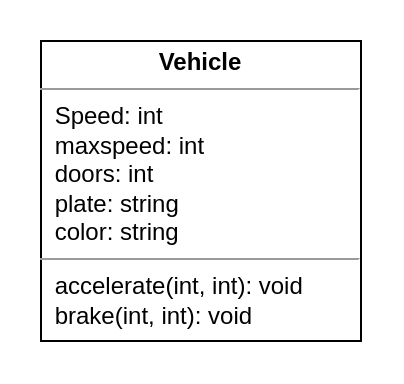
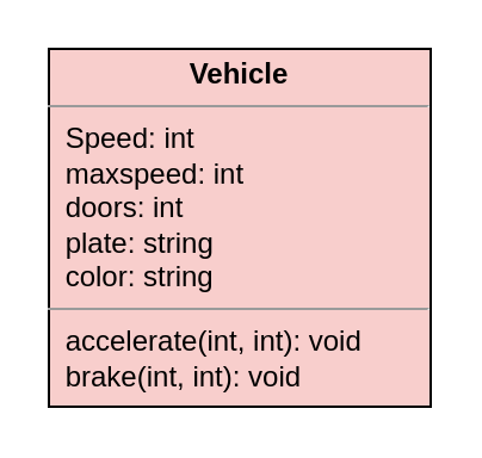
- <mxCell id="2" value="&lt;p style=&quot;margin: 0px ; margin-top: 4px ; text-align: center&quot;&gt;&lt;b&gt;Vehicle&lt;/b&gt;&lt;/p&gt;&lt;hr size=&quot;1&quot;&gt;&lt;p style=&quot;margin: 0px ; margin-left: 4px&quot;&gt;&amp;nbsp;Speed: int&lt;/p&gt;&lt;p style=&quot;margin: 0px ; margin-left: 4px&quot;&gt;&amp;nbsp;maxspeed: int&lt;br&gt;&lt;/p&gt;&lt;p style=&quot;margin: 0px ; margin-left: 4px&quot;&gt;&amp;nbsp;doors: int&lt;br&gt;&lt;/p&gt;&lt;p style=&quot;margin: 0px ; margin-left: 4px&quot;&gt;&amp;nbsp;plate: string&lt;br&gt;&lt;/p&gt;&lt;p style=&quot;margin: 0px ; margin-left: 4px&quot;&gt;&amp;nbsp;color: string&lt;br&gt;&lt;/p&gt;&lt;hr size=&quot;1&quot;&gt;&lt;p style=&quot;margin: 0px ; margin-left: 4px&quot;&gt;&amp;nbsp;accelerate(int, int): void&lt;/p&gt;&lt;p style=&quot;margin: 0px ; margin-left: 4px&quot;&gt;&amp;nbsp;brake(int, int): void&lt;br&gt;&lt;/p&gt;" style="verticalAlign=top;align=left;overflow=fill;fontSize=12;fontFamily=Helvetica;html=1;" parent="1" vertex="1"><mxGeometry x="20" y="20" width="160" height="150" as="geometry" /></mxCell>
+ <mxCell id="2" value="&lt;p style=&quot;margin: 0px ; margin-top: 4px ; text-align: center&quot;&gt;&lt;b&gt;Vehicle&lt;/b&gt;&lt;/p&gt;&lt;hr size=&quot;1&quot;&gt;&lt;p style=&quot;margin: 0px ; margin-left: 4px&quot;&gt;&amp;nbsp;Speed: int&lt;/p&gt;&lt;p style=&quot;margin: 0px ; margin-left: 4px&quot;&gt;&amp;nbsp;maxspeed: int&lt;br&gt;&lt;/p&gt;&lt;p style=&quot;margin: 0px ; margin-left: 4px&quot;&gt;&amp;nbsp;doors: int&lt;br&gt;&lt;/p&gt;&lt;p style=&quot;margin: 0px ; margin-left: 4px&quot;&gt;&amp;nbsp;plate: string&lt;br&gt;&lt;/p&gt;&lt;p style=&quot;margin: 0px ; margin-left: 4px&quot;&gt;&amp;nbsp;color: string&lt;br&gt;&lt;/p&gt;&lt;hr size=&quot;1&quot;&gt;&lt;p style=&quot;margin: 0px ; margin-left: 4px&quot;&gt;&amp;nbsp;accelerate(int, int): void&lt;/p&gt;&lt;p style=&quot;margin: 0px ; margin-left: 4px&quot;&gt;&amp;nbsp;brake(int, int): void&lt;br&gt;&lt;/p&gt;" style="verticalAlign=top;align=left;overflow=fill;fontSize=12;fontFamily=Helvetica;html=1;fillColor=#f8cecc;" parent="1" vertex="1"><mxGeometry x="20" y="20" width="160" height="150" as="geometry" /></mxCell>
